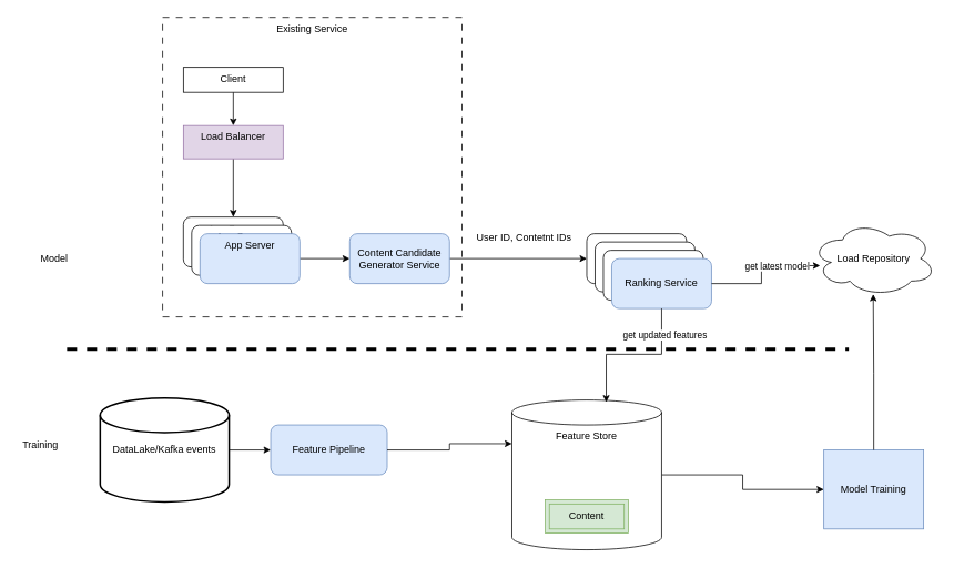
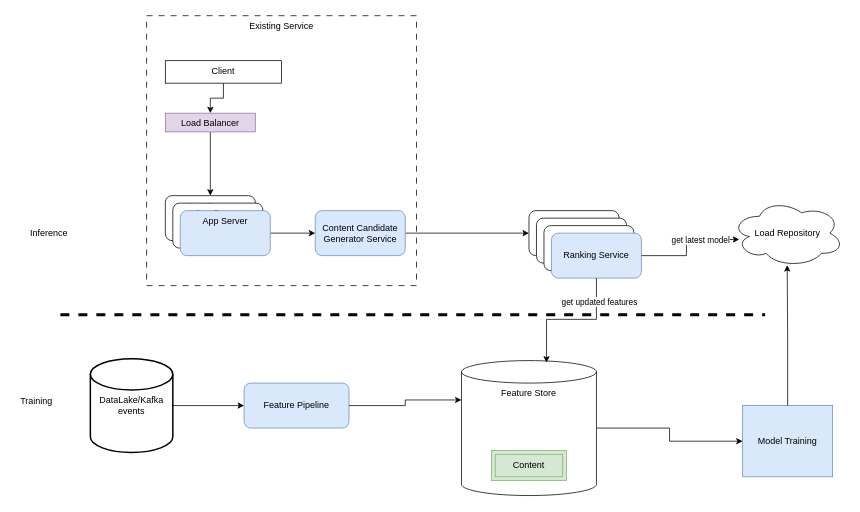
- <mxCell id="4" value="Client&lt;br&gt;" style="whiteSpace=wrap;html=1;verticalAlign=top;" vertex="1" parent="1"><mxGeometry x="220" y="80" width="120" height="30" as="geometry" /></mxCell>
+ <mxCell id="4" value="Client&lt;br&gt;" style="whiteSpace=wrap;html=1;verticalAlign=top;" vertex="1" parent="1"><mxGeometry x="220" y="80" width="155" height="30" as="geometry" /></mxCell>
- <mxCell id="6" value="Load Balancer" style="whiteSpace=wrap;html=1;verticalAlign=top;fillColor=#e1d5e7;strokeColor=#9673a6;" vertex="1" parent="1"><mxGeometry x="220" y="150" width="120" height="40" as="geometry" /></mxCell>
+ <mxCell id="6" value="Load Balancer" style="whiteSpace=wrap;html=1;verticalAlign=top;fillColor=#e1d5e7;strokeColor=#9673a6;" vertex="1" parent="1"><mxGeometry x="220" y="150" width="120" height="25" as="geometry" /></mxCell>
- <mxCell id="21" value="User ID, Contetnt IDs" style="text;html=1;strokeColor=none;fillColor=none;align=center;verticalAlign=middle;whiteSpace=wrap;rounded=0;" vertex="1" parent="1"><mxGeometry x="565" y="270" width="130" height="30" as="geometry" /></mxCell>
- <mxCell id="31" value="Model" style="text;html=1;strokeColor=none;fillColor=none;align=center;verticalAlign=middle;whiteSpace=wrap;rounded=0;" vertex="1" parent="1"><mxGeometry x="35" y="295" width="60" height="30" as="geometry" /></mxCell>
+ <mxCell id="31" value="Inference" style="text;html=1;strokeColor=none;fillColor=none;align=center;verticalAlign=middle;whiteSpace=wrap;rounded=0;" vertex="1" parent="1"><mxGeometry x="35" y="295" width="60" height="30" as="geometry" /></mxCell>
- <mxCell id="29" value="DataLake/Kafka events" style="strokeWidth=2;html=1;shape=mxgraph.flowchart.database;whiteSpace=wrap;verticalAlign=middle;" vertex="1" parent="1"><mxGeometry x="120" y="477.5" width="155" height="125" as="geometry" /></mxCell>
+ <mxCell id="29" value="DataLake/Kafka events" style="strokeWidth=2;html=1;shape=mxgraph.flowchart.database;whiteSpace=wrap;verticalAlign=middle;" vertex="1" parent="1"><mxGeometry x="120" y="477.5" width="110" height="125" as="geometry" /></mxCell>
